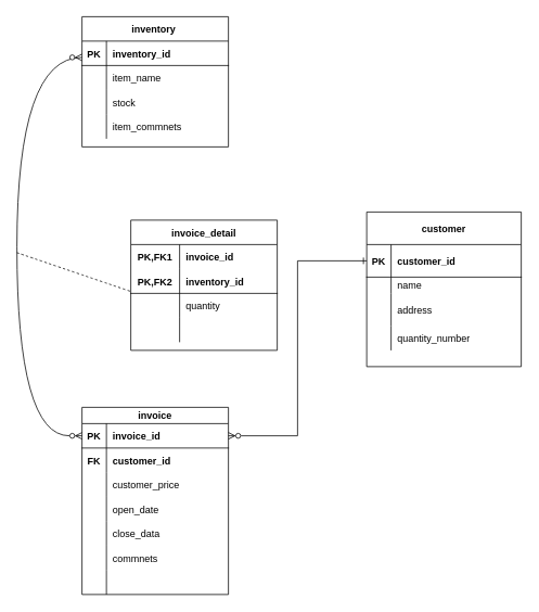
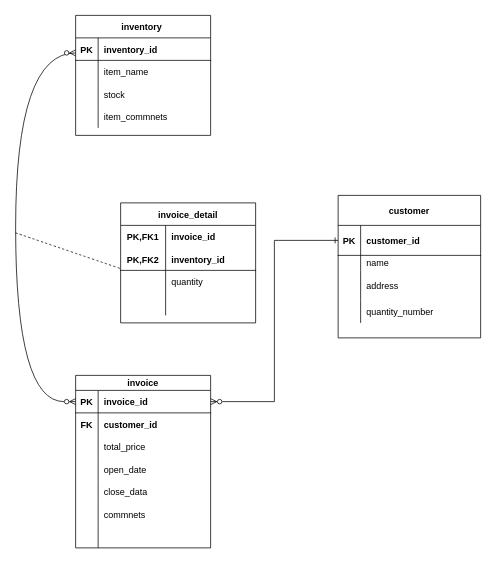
- <mxCell id="24" value="customer_price" style="shape=partialRectangle;connectable=0;fillColor=none;top=0;left=0;bottom=0;right=0;align=left;spacingLeft=6;overflow=hidden;" parent="22" vertex="1"><mxGeometry x="30" width="150" height="30" as="geometry"><mxRectangle width="150" height="30" as="alternateBounds" /></mxGeometry></mxCell>
+ <mxCell id="24" value="total_price" style="shape=partialRectangle;connectable=0;fillColor=none;top=0;left=0;bottom=0;right=0;align=left;spacingLeft=6;overflow=hidden;" parent="22" vertex="1"><mxGeometry x="30" width="150" height="30" as="geometry"><mxRectangle width="150" height="30" as="alternateBounds" /></mxGeometry></mxCell>
